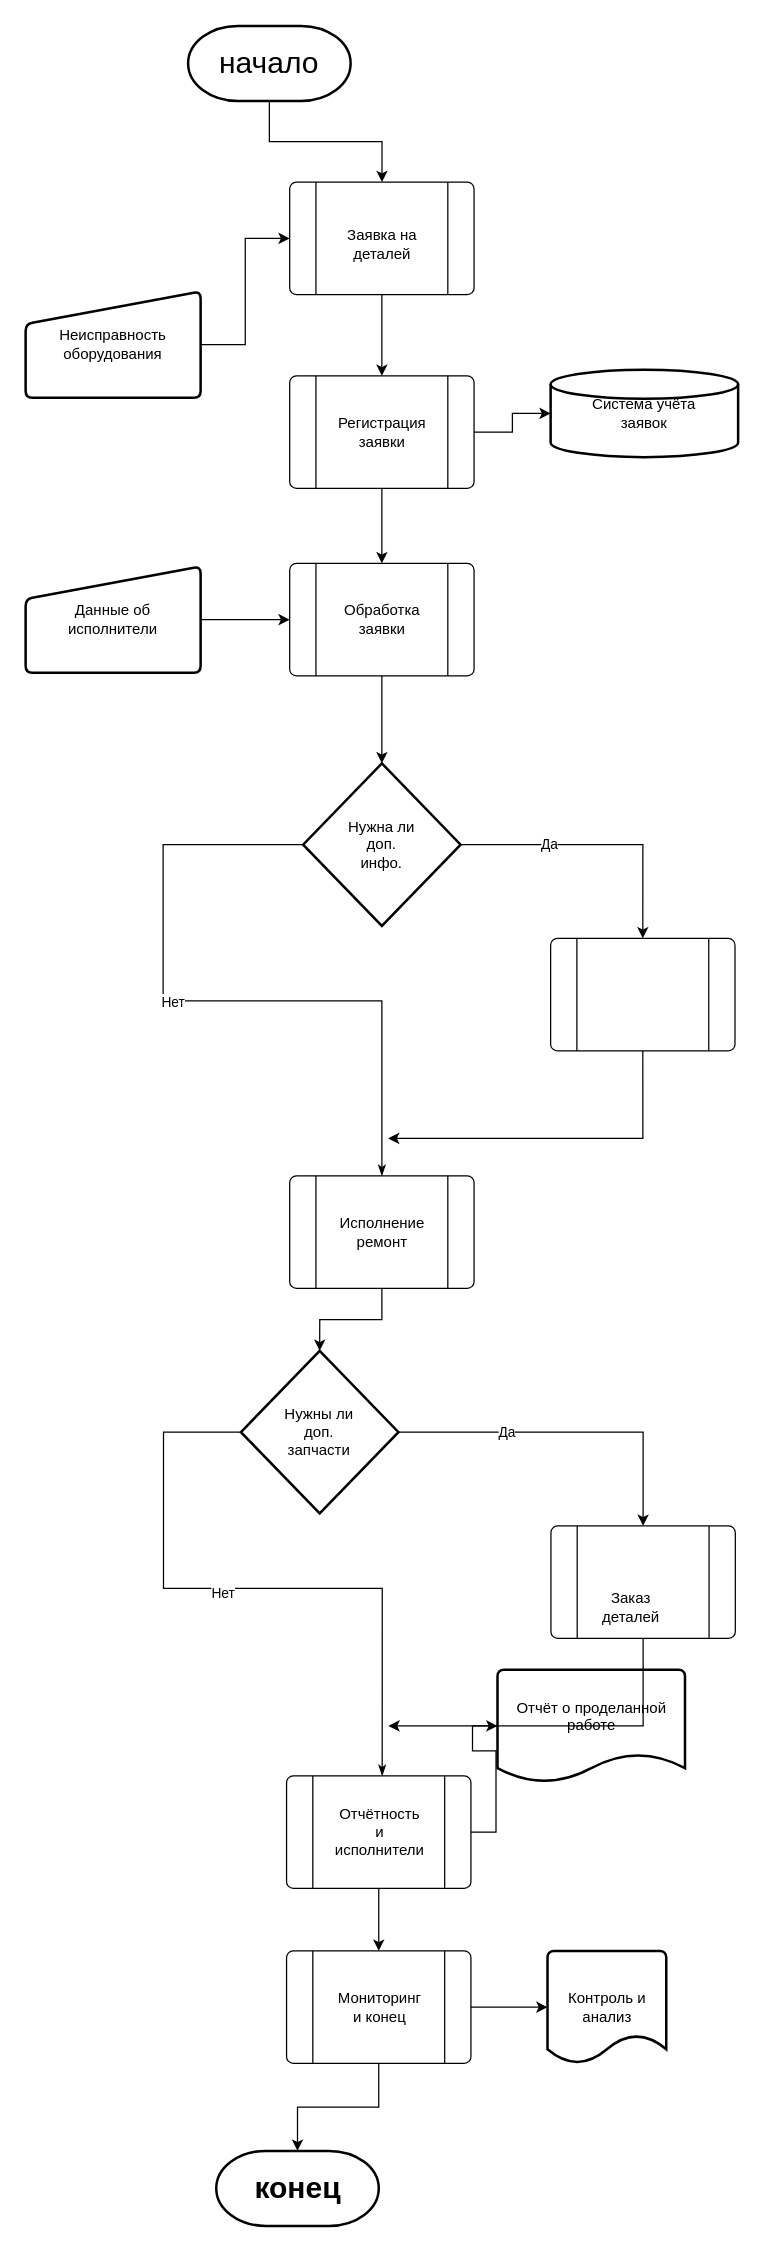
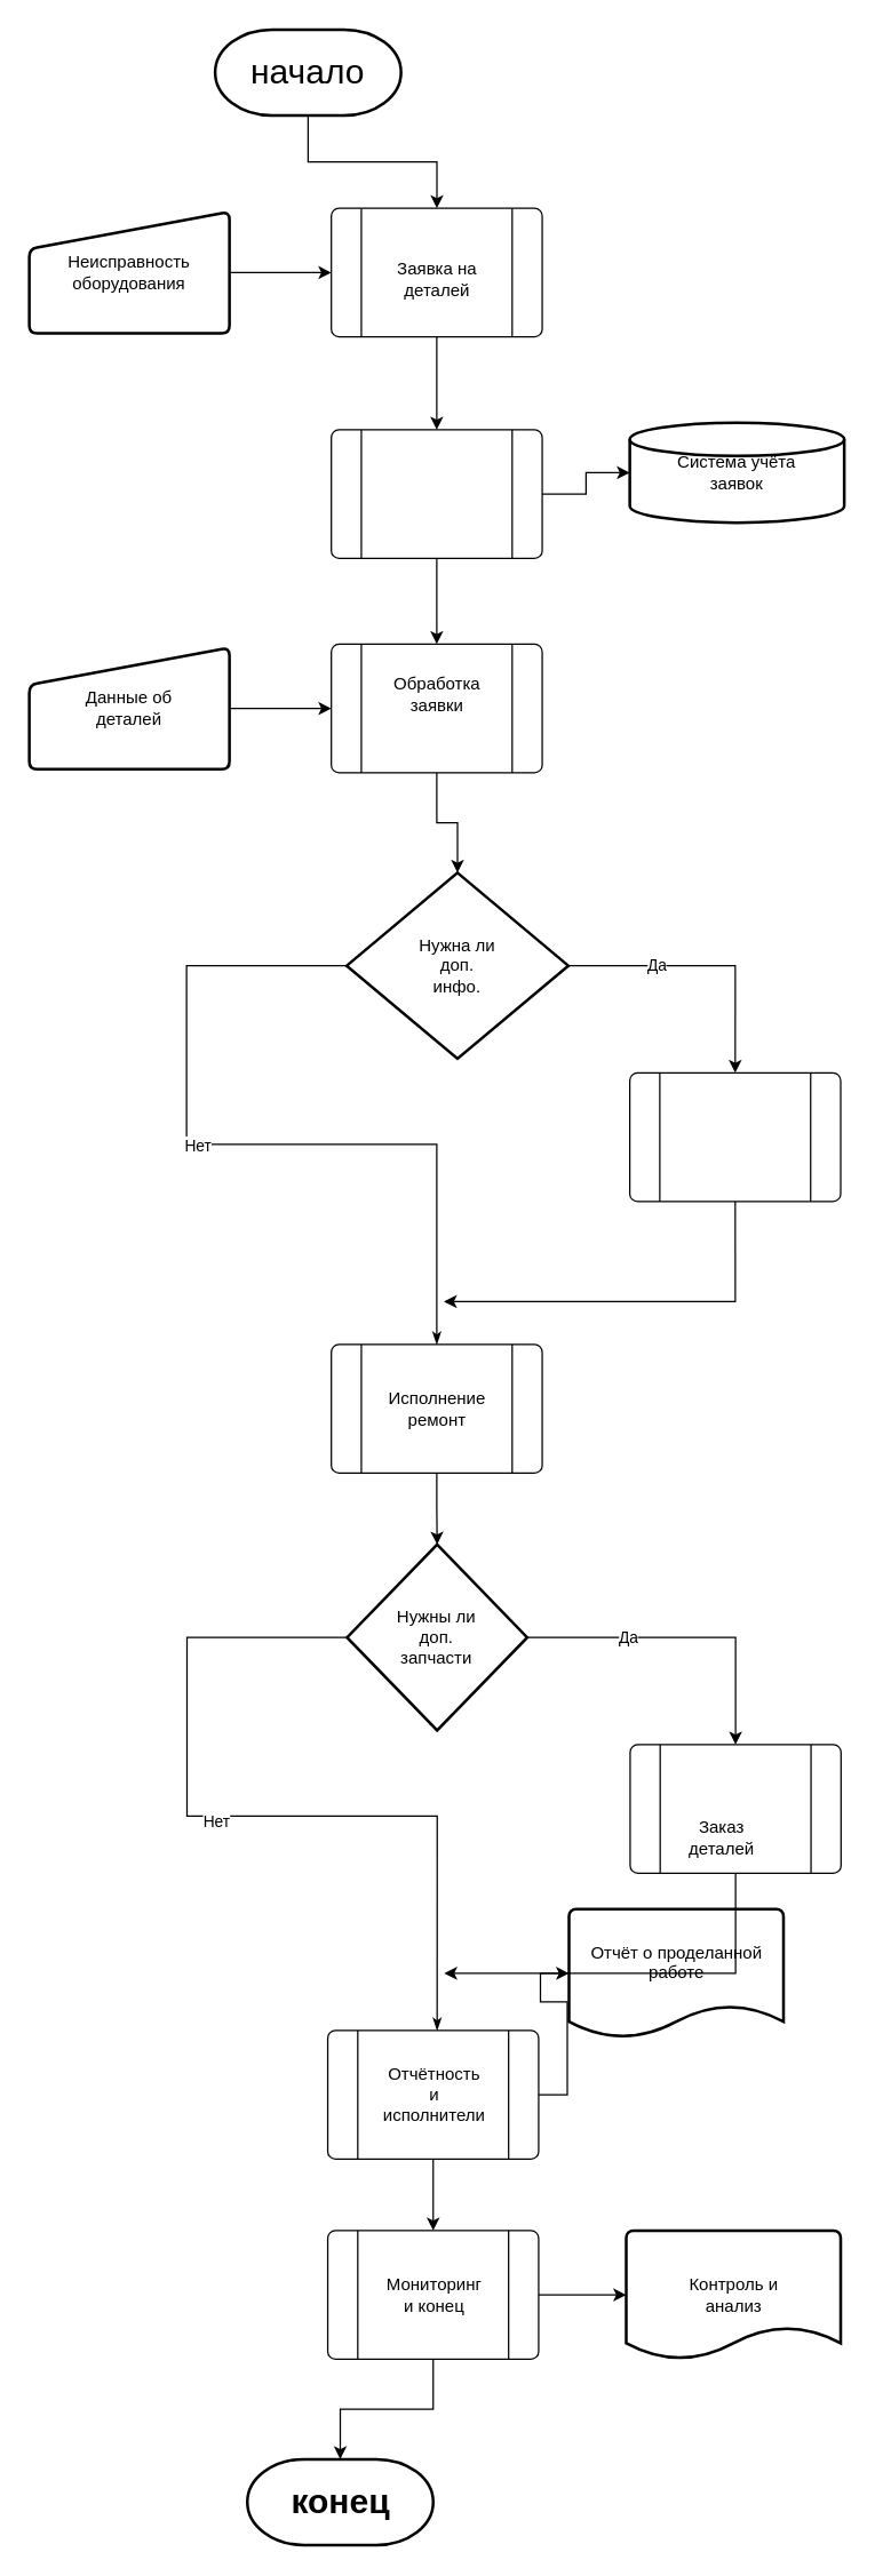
- <mxCell id="8" value="&lt;div&gt;Неисправность&lt;/div&gt;&lt;div&gt;оборудования&lt;br&gt;&lt;/div&gt;" style="html=1;strokeWidth=2;shape=manualInput;whiteSpace=wrap;rounded=1;size=26;arcSize=11;" vertex="1" parent="1"><mxGeometry x="20" y="232.5" width="140" height="85" as="geometry" /></mxCell>
+ <mxCell id="8" value="&lt;div&gt;Неисправность&lt;/div&gt;&lt;div&gt;оборудования&lt;br&gt;&lt;/div&gt;" style="html=1;strokeWidth=2;shape=manualInput;whiteSpace=wrap;rounded=1;size=26;arcSize=11;" vertex="1" parent="1"><mxGeometry x="20" y="147.5" width="140" height="85" as="geometry" /></mxCell>
- <mxCell id="11" value="&lt;div&gt;Регистрация&lt;/div&gt;&lt;div&gt;заявки&lt;br&gt;&lt;/div&gt;" style="text;html=1;align=center;verticalAlign=middle;resizable=0;points=[];autosize=1;strokeColor=none;fillColor=none;" vertex="1" parent="1"><mxGeometry x="260" y="325" width="90" height="40" as="geometry" /></mxCell>
- <mxCell id="17" value="&lt;div&gt;Данные об&lt;/div&gt;&lt;div&gt;исполнители&lt;br&gt;&lt;/div&gt;" style="html=1;strokeWidth=2;shape=manualInput;whiteSpace=wrap;rounded=1;size=26;arcSize=11;" vertex="1" parent="1"><mxGeometry x="20" y="452.5" width="140" height="85" as="geometry" /></mxCell>
+ <mxCell id="17" value="&lt;div&gt;Данные об&lt;/div&gt;&lt;div&gt;деталей&lt;br&gt;&lt;/div&gt;" style="html=1;strokeWidth=2;shape=manualInput;whiteSpace=wrap;rounded=1;size=26;arcSize=11;" vertex="1" parent="1"><mxGeometry x="20" y="452.5" width="140" height="85" as="geometry" /></mxCell>
- <mxCell id="15" value="&lt;div&gt;Обработка&lt;/div&gt;&lt;div&gt;заявки&lt;br&gt;&lt;/div&gt;" style="text;html=1;align=center;verticalAlign=middle;resizable=0;points=[];autosize=1;strokeColor=none;fillColor=none;" vertex="1" parent="1"><mxGeometry x="265" y="475" width="80" height="40" as="geometry" /></mxCell>
+ <mxCell id="15" value="&lt;div&gt;Обработка&lt;/div&gt;&lt;div&gt;заявки&lt;br&gt;&lt;/div&gt;" style="text;html=1;align=center;verticalAlign=middle;resizable=0;points=[];autosize=1;strokeColor=none;fillColor=none;" vertex="1" parent="1"><mxGeometry x="265" y="465" width="80" height="40" as="geometry" /></mxCell>
- <mxCell id="22" value="&lt;div&gt;Нужна ли&lt;/div&gt;&lt;div&gt;доп.&lt;/div&gt;&lt;div&gt;инфо.&lt;br&gt;&lt;/div&gt;" style="strokeWidth=2;html=1;shape=mxgraph.flowchart.decision;whiteSpace=wrap;" vertex="1" parent="1"><mxGeometry x="242" y="610" width="126" height="130" as="geometry" /></mxCell>
+ <mxCell id="22" value="&lt;div&gt;Нужна ли&lt;/div&gt;&lt;div&gt;доп.&lt;/div&gt;&lt;div&gt;инфо.&lt;br&gt;&lt;/div&gt;" style="strokeWidth=2;html=1;shape=mxgraph.flowchart.decision;whiteSpace=wrap;" vertex="1" parent="1"><mxGeometry x="242" y="610" width="155" height="130" as="geometry" /></mxCell>
- <mxCell id="41" value="&lt;div&gt;Нужны ли&lt;/div&gt;&lt;div&gt;доп.&lt;/div&gt;&lt;div&gt;запчасти&lt;br&gt;&lt;/div&gt;" style="strokeWidth=2;html=1;shape=mxgraph.flowchart.decision;whiteSpace=wrap;" vertex="1" parent="1"><mxGeometry x="192.25" y="1080" width="126" height="130" as="geometry" /></mxCell>
+ <mxCell id="41" value="&lt;div&gt;Нужны ли&lt;/div&gt;&lt;div&gt;доп.&lt;/div&gt;&lt;div&gt;запчасти&lt;br&gt;&lt;/div&gt;" style="strokeWidth=2;html=1;shape=mxgraph.flowchart.decision;whiteSpace=wrap;" vertex="1" parent="1"><mxGeometry x="242.25" y="1080" width="126" height="130" as="geometry" /></mxCell>
- <mxCell id="33" value="&lt;div&gt;Контроль и&lt;/div&gt;&lt;div&gt;анализ&lt;br&gt;&lt;/div&gt;" style="strokeWidth=2;html=1;shape=mxgraph.flowchart.document2;whiteSpace=wrap;size=0.25;" vertex="1" parent="1"><mxGeometry x="437.5" y="1560" width="95" height="90" as="geometry" /></mxCell>
+ <mxCell id="33" value="&lt;div&gt;Контроль и&lt;/div&gt;&lt;div&gt;анализ&lt;br&gt;&lt;/div&gt;" style="strokeWidth=2;html=1;shape=mxgraph.flowchart.document2;whiteSpace=wrap;size=0.25;" vertex="1" parent="1"><mxGeometry x="437.5" y="1560" width="150" height="90" as="geometry" /></mxCell>
